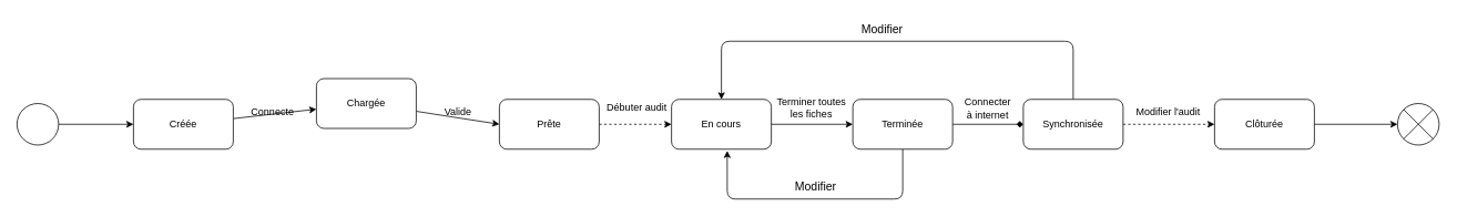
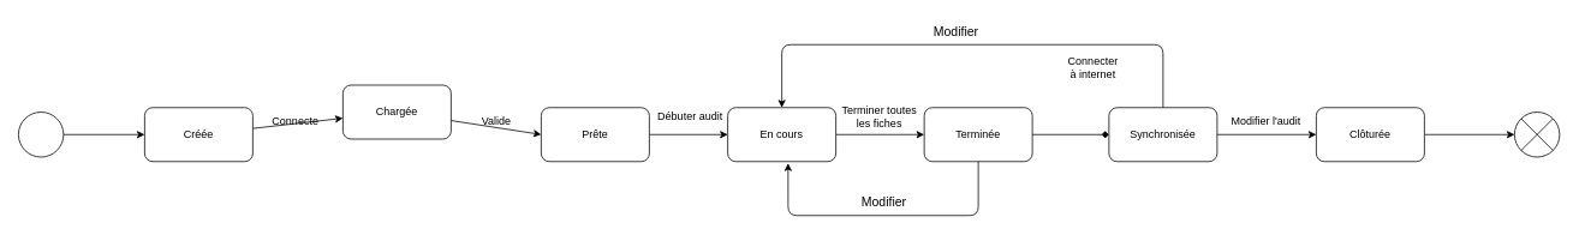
- <mxCell id="24" value="Connecter &lt;br style=&quot;font-size: 12px;&quot;&gt;à internet" style="text;html=1;align=center;verticalAlign=middle;resizable=0;points=[];autosize=1;strokeColor=none;fillColor=none;fontSize=12;" vertex="1" parent="1"><mxGeometry x="1146.5" y="110" width="80" height="40" as="geometry" /></mxCell>
+ <mxCell id="24" value="Connecter &lt;br style=&quot;font-size: 12px;&quot;&gt;à internet" style="text;html=1;align=center;verticalAlign=middle;resizable=0;points=[];autosize=1;strokeColor=none;fillColor=none;fontSize=12;" vertex="1" parent="1"><mxGeometry x="1171.5" y="55" width="80" height="40" as="geometry" /></mxCell>
- <mxCell id="8" style="edgeStyle=none;html=1;entryX=0;entryY=0.5;entryDx=0;entryDy=0;fontSize=16;dashed=1;" edge="1" parent="1" source="9" target="11"><mxGeometry relative="1" as="geometry" /></mxCell>
+ <mxCell id="8" style="edgeStyle=none;html=1;entryX=0;entryY=0.5;entryDx=0;entryDy=0;fontSize=16;" edge="1" parent="1" source="9" target="11"><mxGeometry relative="1" as="geometry" /></mxCell>
- <mxCell id="15" style="edgeStyle=none;html=1;entryX=0;entryY=0.5;entryDx=0;entryDy=0;fontSize=16;dashed=1;" edge="1" parent="1" source="17" target="20"><mxGeometry relative="1" as="geometry" /></mxCell>
+ <mxCell id="15" style="edgeStyle=none;html=1;entryX=0;entryY=0.5;entryDx=0;entryDy=0;fontSize=16;" edge="1" parent="1" source="17" target="20"><mxGeometry relative="1" as="geometry" /></mxCell>
